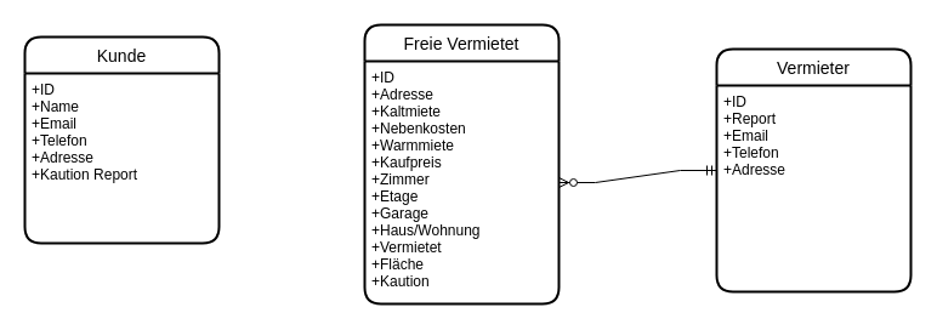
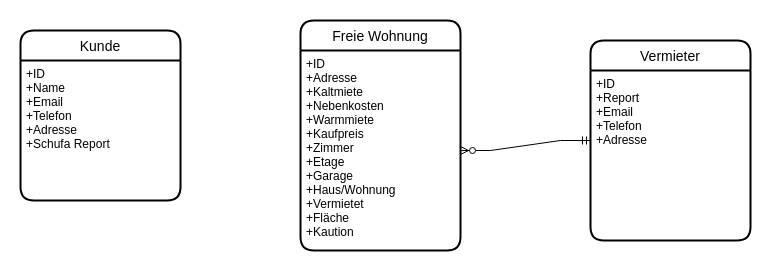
- <mxCell id="6" value="Freie Vermietet" style="swimlane;childLayout=stackLayout;horizontal=1;startSize=30;horizontalStack=0;rounded=1;fontSize=14;fontStyle=0;strokeWidth=2;resizeParent=0;resizeLast=1;shadow=0;dashed=0;align=center;" vertex="1" parent="1"><mxGeometry x="300" y="20" width="160" height="230" as="geometry" /></mxCell>
+ <mxCell id="6" value="Freie Wohnung" style="swimlane;childLayout=stackLayout;horizontal=1;startSize=30;horizontalStack=0;rounded=1;fontSize=14;fontStyle=0;strokeWidth=2;resizeParent=0;resizeLast=1;shadow=0;dashed=0;align=center;" vertex="1" parent="1"><mxGeometry x="300" y="20" width="160" height="230" as="geometry" /></mxCell>
- <mxCell id="3" value="+ID&#10;+Name&#10;+Email&#10;+Telefon&#10;+Adresse&#10;+Kaution Report&#10;" style="align=left;strokeColor=none;fillColor=none;spacingLeft=4;fontSize=12;verticalAlign=top;resizable=0;rotatable=0;part=1;" vertex="1" parent="2"><mxGeometry y="30" width="160" height="140" as="geometry" /></mxCell>
+ <mxCell id="3" value="+ID&#10;+Name&#10;+Email&#10;+Telefon&#10;+Adresse&#10;+Schufa Report&#10;" style="align=left;strokeColor=none;fillColor=none;spacingLeft=4;fontSize=12;verticalAlign=top;resizable=0;rotatable=0;part=1;" vertex="1" parent="2"><mxGeometry y="30" width="160" height="140" as="geometry" /></mxCell>
